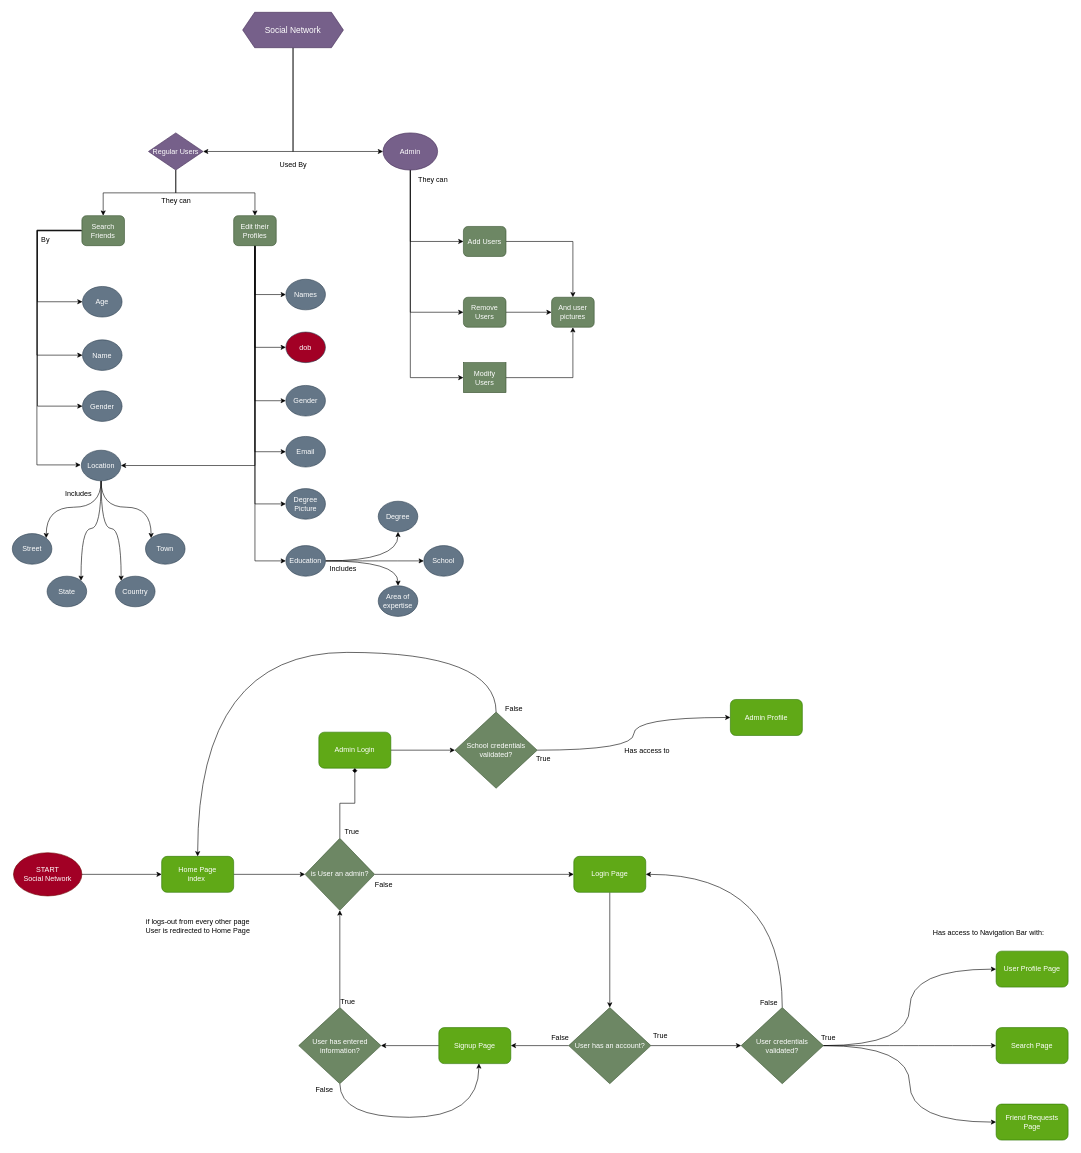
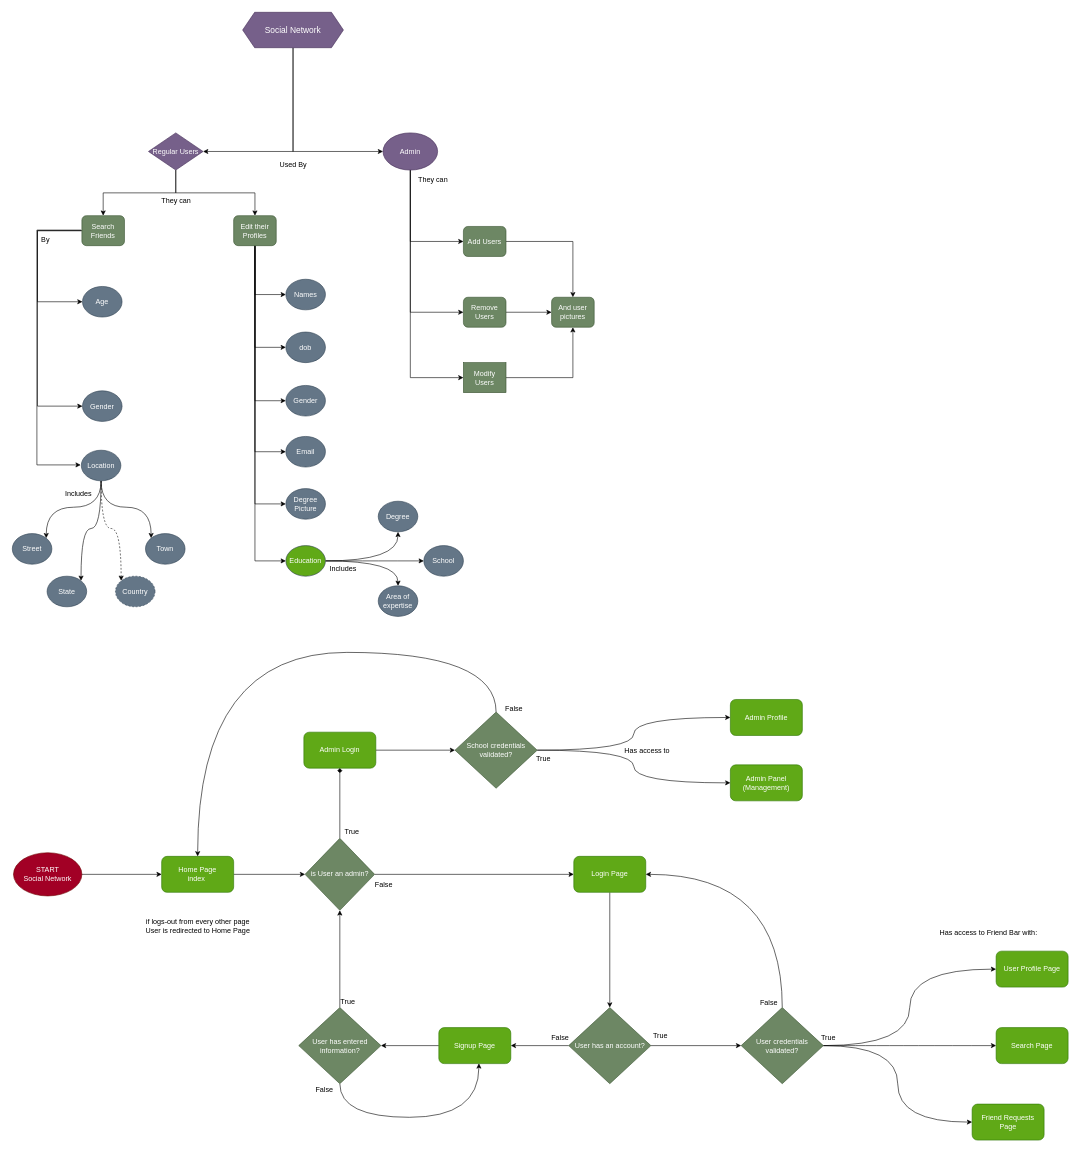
- <mxCell id="90" value="dob" style="ellipse;whiteSpace=wrap;html=1;fillColor=#a20025;fontColor=#ffffff;strokeColor=#314354;" vertex="1" parent="1"><mxGeometry x="476" y="553" width="66" height="51" as="geometry" /></mxCell>
+ <mxCell id="90" value="dob" style="ellipse;whiteSpace=wrap;html=1;fillColor=#647687;fontColor=#ffffff;strokeColor=#314354;" vertex="1" parent="1"><mxGeometry x="476" y="553" width="66" height="51" as="geometry" /></mxCell>
- <mxCell id="69" style="edgeStyle=orthogonalEdgeStyle;rounded=0;orthogonalLoop=1;jettySize=auto;html=1;exitX=0;exitY=0.5;exitDx=0;exitDy=0;entryX=0;entryY=0.5;entryDx=0;entryDy=0;" edge="1" parent="1" source="71" target="88"><mxGeometry relative="1" as="geometry"><Array as="points"><mxPoint x="61" y="384" /><mxPoint x="61" y="592" /></Array></mxGeometry></mxCell>
- <mxCell id="88" value="Name" style="ellipse;whiteSpace=wrap;html=1;fillColor=#647687;fontColor=#ffffff;strokeColor=#314354;" vertex="1" parent="1"><mxGeometry x="137" y="566" width="66" height="51" as="geometry" /></mxCell>
- <mxCell id="78" style="edgeStyle=orthogonalEdgeStyle;rounded=0;orthogonalLoop=1;jettySize=auto;html=1;exitX=0.5;exitY=1;exitDx=0;exitDy=0;entryX=1;entryY=0.5;entryDx=0;entryDy=0;" edge="1" parent="1" source="79" target="85"><mxGeometry relative="1" as="geometry" /></mxCell>
- <mxCell id="82" style="edgeStyle=orthogonalEdgeStyle;rounded=0;orthogonalLoop=1;jettySize=auto;html=1;exitX=0.5;exitY=1;exitDx=0;exitDy=0;entryX=0;entryY=0;entryDx=0;entryDy=0;curved=1;" edge="1" parent="1" source="85" target="100"><mxGeometry relative="1" as="geometry" /></mxCell>
+ <mxCell id="82" style="edgeStyle=orthogonalEdgeStyle;rounded=0;orthogonalLoop=1;jettySize=auto;html=1;exitX=0.5;exitY=1;exitDx=0;exitDy=0;entryX=0;entryY=0;entryDx=0;entryDy=0;curved=1;dashed=1;" edge="1" parent="1" source="85" target="100"><mxGeometry relative="1" as="geometry" /></mxCell>
- <mxCell id="95" value="Education" style="ellipse;whiteSpace=wrap;html=1;fillColor=#647687;fontColor=#ffffff;strokeColor=#314354;" vertex="1" parent="1"><mxGeometry x="476" y="909" width="66" height="51" as="geometry" /></mxCell>
+ <mxCell id="95" value="Education" style="ellipse;whiteSpace=wrap;html=1;fillColor=#60a917;fontColor=#ffffff;strokeColor=#314354;" vertex="1" parent="1"><mxGeometry x="476" y="909" width="66" height="51" as="geometry" /></mxCell>
- <mxCell id="100" value="Country" style="ellipse;whiteSpace=wrap;html=1;fillColor=#647687;fontColor=#ffffff;strokeColor=#314354;" vertex="1" parent="1"><mxGeometry x="192" y="960" width="66" height="51" as="geometry" /></mxCell>
+ <mxCell id="100" value="Country" style="ellipse;whiteSpace=wrap;html=1;fillColor=#647687;fontColor=#ffffff;strokeColor=#314354;dashed=1;" vertex="1" parent="1"><mxGeometry x="192" y="960" width="66" height="51" as="geometry" /></mxCell>
- <mxCell id="7" value="Admin Login" style="rounded=1;whiteSpace=wrap;html=1;fillColor=#60a917;fontColor=#ffffff;strokeColor=#2D7600;" vertex="1" parent="1"><mxGeometry x="531" y="1220" width="120" height="60" as="geometry" /></mxCell>
+ <mxCell id="7" value="Admin Login" style="rounded=1;whiteSpace=wrap;html=1;fillColor=#60a917;fontColor=#ffffff;strokeColor=#2D7600;" vertex="1" parent="1"><mxGeometry x="506" y="1220" width="120" height="60" as="geometry" /></mxCell>
+ <mxCell id="9" style="edgeStyle=orthogonalEdgeStyle;rounded=0;orthogonalLoop=1;jettySize=auto;html=1;exitX=1;exitY=0.5;exitDx=0;exitDy=0;entryX=0;entryY=0.5;entryDx=0;entryDy=0;curved=1;" edge="1" parent="1" source="12" target="8"><mxGeometry relative="1" as="geometry" /></mxCell>
+ <mxCell id="8" value="Admin Panel&lt;br&gt;(Management)" style="rounded=1;whiteSpace=wrap;html=1;fillColor=#60a917;fontColor=#ffffff;strokeColor=#2D7600;" vertex="1" parent="1"><mxGeometry x="1217" y="1274.5" width="120" height="60" as="geometry" /></mxCell>
- <mxCell id="45" value="Has access to Navigation Bar with:" style="text;html=1;align=center;verticalAlign=middle;resizable=0;points=[];autosize=1;strokeColor=none;fillColor=none;" vertex="1" parent="1"><mxGeometry x="1545" y="1542" width="203" height="26" as="geometry" /></mxCell>
+ <mxCell id="45" value="Has access to Friend Bar with:" style="text;html=1;align=center;verticalAlign=middle;resizable=0;points=[];autosize=1;strokeColor=none;fillColor=none;" vertex="1" parent="1"><mxGeometry x="1545" y="1542" width="203" height="26" as="geometry" /></mxCell>
- <mxCell id="44" value="Friend Requests Page" style="rounded=1;whiteSpace=wrap;html=1;fillColor=#60a917;fontColor=#ffffff;strokeColor=#2D7600;" vertex="1" parent="1"><mxGeometry x="1660" y="1840" width="120" height="60" as="geometry" /></mxCell>
+ <mxCell id="44" value="Friend Requests Page" style="rounded=1;whiteSpace=wrap;html=1;fillColor=#60a917;fontColor=#ffffff;strokeColor=#2D7600;" vertex="1" parent="1"><mxGeometry x="1620" y="1840" width="120" height="60" as="geometry" /></mxCell>
